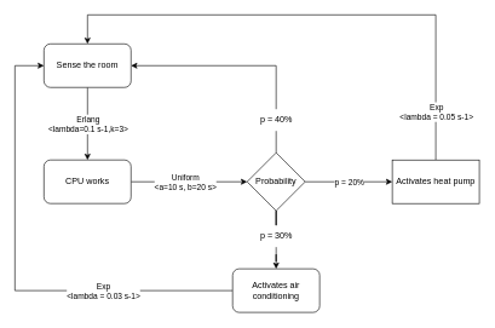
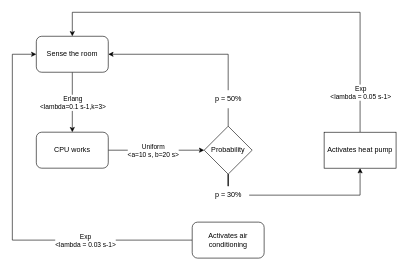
- <mxCell id="13" value="p = 40%" style="text;html=1;align=center;verticalAlign=middle;resizable=0;points=[];autosize=1;strokeColor=none;fillColor=none;" parent="1" vertex="1"><mxGeometry x="345" y="150" width="70" height="30" as="geometry" /></mxCell>
+ <mxCell id="13" value="p = 50%" style="text;html=1;align=center;verticalAlign=middle;resizable=0;points=[];autosize=1;strokeColor=none;fillColor=none;" parent="1" vertex="1"><mxGeometry x="345" y="150" width="70" height="30" as="geometry" /></mxCell>
- <mxCell id="10" style="edgeStyle=orthogonalEdgeStyle;rounded=0;orthogonalLoop=1;jettySize=auto;html=1;" parent="1" source="12" target="17" edge="1"><mxGeometry relative="1" as="geometry" /></mxCell>
- <mxCell id="11" value="p = 20%" style="edgeLabel;html=1;align=center;verticalAlign=middle;resizable=0;points=[];" parent="10" vertex="1" connectable="0"><mxGeometry x="-0.298" y="1" relative="1" as="geometry"><mxPoint x="18" y="1" as="offset" /></mxGeometry></mxCell>
- <mxCell id="9" style="edgeStyle=orthogonalEdgeStyle;rounded=0;orthogonalLoop=1;jettySize=auto;html=1;startArrow=none;" parent="1" source="21" target="20" edge="1"><mxGeometry relative="1" as="geometry" /></mxCell>
+ <mxCell id="9" style="edgeStyle=orthogonalEdgeStyle;rounded=0;orthogonalLoop=1;jettySize=auto;html=1;startArrow=none;" parent="1" source="21" target="17" edge="1"><mxGeometry relative="1" as="geometry" /></mxCell>
